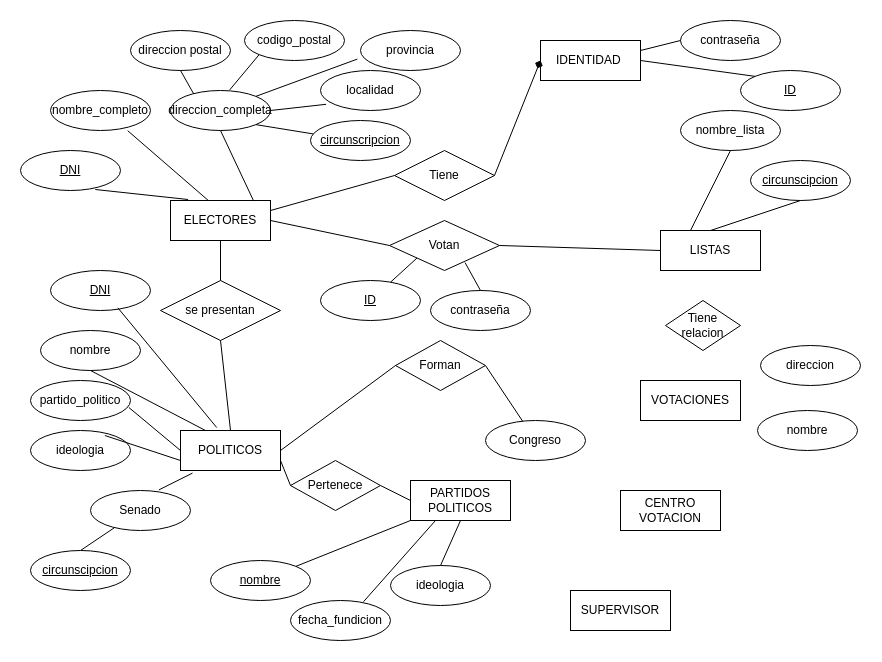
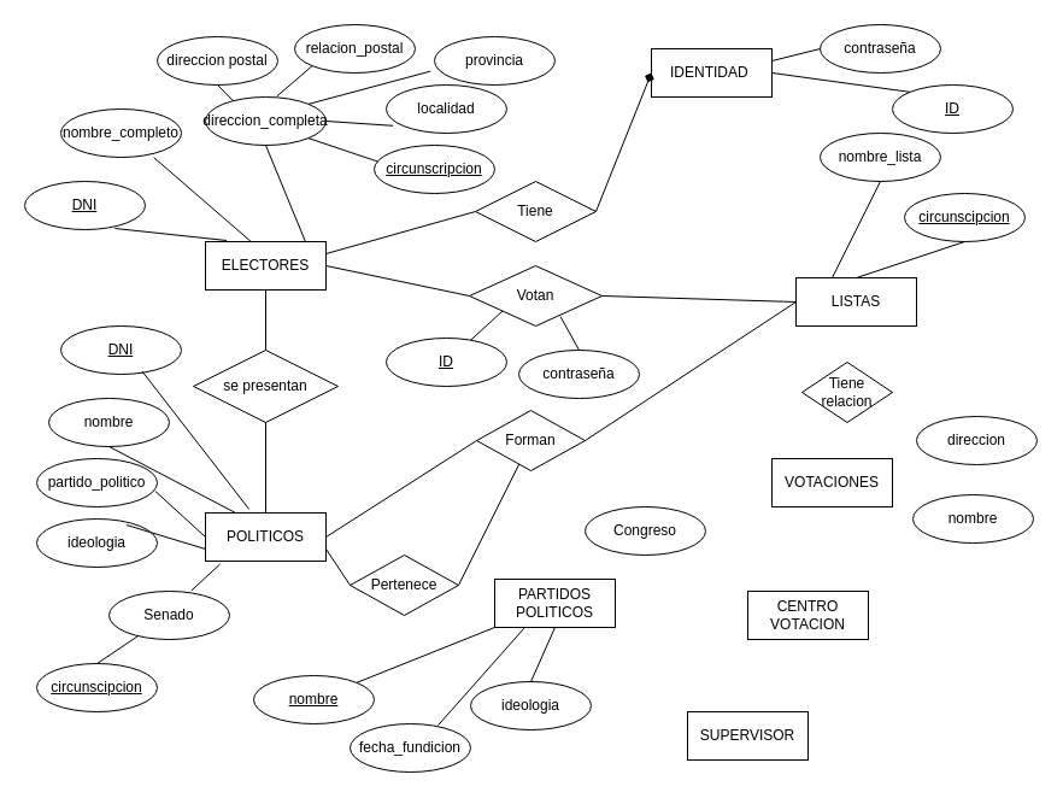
- <mxCell id="17" value="codigo_postal" style="ellipse;whiteSpace=wrap;html=1;align=center;" parent="1" vertex="1"><mxGeometry x="244" width="100" height="40" as="geometry" y="20" /></mxCell>
+ <mxCell id="17" value="relacion_postal" style="ellipse;whiteSpace=wrap;html=1;align=center;" parent="1" vertex="1"><mxGeometry x="244" width="100" height="40" as="geometry" y="20" /></mxCell>
- <mxCell id="8" value="direccion_completa" style="ellipse;whiteSpace=wrap;html=1;align=center;" parent="1" vertex="1"><mxGeometry x="170" y="90" width="100" height="40" as="geometry" /></mxCell>
+ <mxCell id="8" value="direccion_completa" style="ellipse;whiteSpace=wrap;html=1;align=center;" parent="1" vertex="1"><mxGeometry x="170" y="80" width="100" height="40" as="geometry" /></mxCell>
- <mxCell id="30" value="se presentan" style="shape=rhombus;perimeter=rhombusPerimeter;whiteSpace=wrap;html=1;align=center;" parent="1" vertex="1"><mxGeometry x="160" y="280" width="120" height="60" as="geometry" /></mxCell>
+ <mxCell id="30" value="se presentan" style="shape=rhombus;perimeter=rhombusPerimeter;whiteSpace=wrap;html=1;align=center;" parent="1" vertex="1"><mxGeometry x="160" y="290" width="120" height="60" as="geometry" /></mxCell>
- <mxCell id="63" value="" style="endArrow=none;html=1;rounded=0;exitX=1;exitY=0.5;exitDx=0;exitDy=0;" edge="1" parent="1" source="62" target="15"><mxGeometry width="50" height="50" relative="1" as="geometry"><mxPoint x="700" y="560" as="sourcePoint" /><mxPoint x="750" y="510" as="targetPoint" /></mxGeometry></mxCell>
+ <mxCell id="63" value="" style="endArrow=none;html=1;rounded=0;entryX=0;entryY=0.5;entryDx=0;entryDy=0;exitX=1;exitY=0.5;exitDx=0;exitDy=0;" edge="1" parent="1" source="62" target="5"><mxGeometry width="50" height="50" relative="1" as="geometry"><mxPoint x="700" y="560" as="sourcePoint" /><mxPoint x="750" y="510" as="targetPoint" /></mxGeometry></mxCell>
- <mxCell id="4" value="POLITICOS" style="whiteSpace=wrap;html=1;align=center;" parent="1" vertex="1"><mxGeometry x="180" y="430" width="100" height="40" as="geometry" /></mxCell>
+ <mxCell id="4" value="POLITICOS" style="whiteSpace=wrap;html=1;align=center;" parent="1" vertex="1"><mxGeometry x="170" y="425" width="100" height="40" as="geometry" /></mxCell>
- <mxCell id="61" value="" style="endArrow=none;html=1;rounded=0;entryX=0;entryY=0.5;entryDx=0;entryDy=0;exitX=1;exitY=0.5;exitDx=0;exitDy=0;" edge="1" parent="1" source="59" target="33"><mxGeometry width="50" height="50" relative="1" as="geometry"><mxPoint x="370" y="550" as="sourcePoint" /><mxPoint x="420" y="500" as="targetPoint" /></mxGeometry></mxCell>
+ <mxCell id="61" value="" style="endArrow=none;html=1;rounded=0;exitX=1;exitY=0.5;exitDx=0;exitDy=0;" edge="1" parent="1" source="59" target="62"><mxGeometry width="50" height="50" relative="1" as="geometry"><mxPoint x="370" y="550" as="sourcePoint" /><mxPoint x="420" y="500" as="targetPoint" /></mxGeometry></mxCell>
